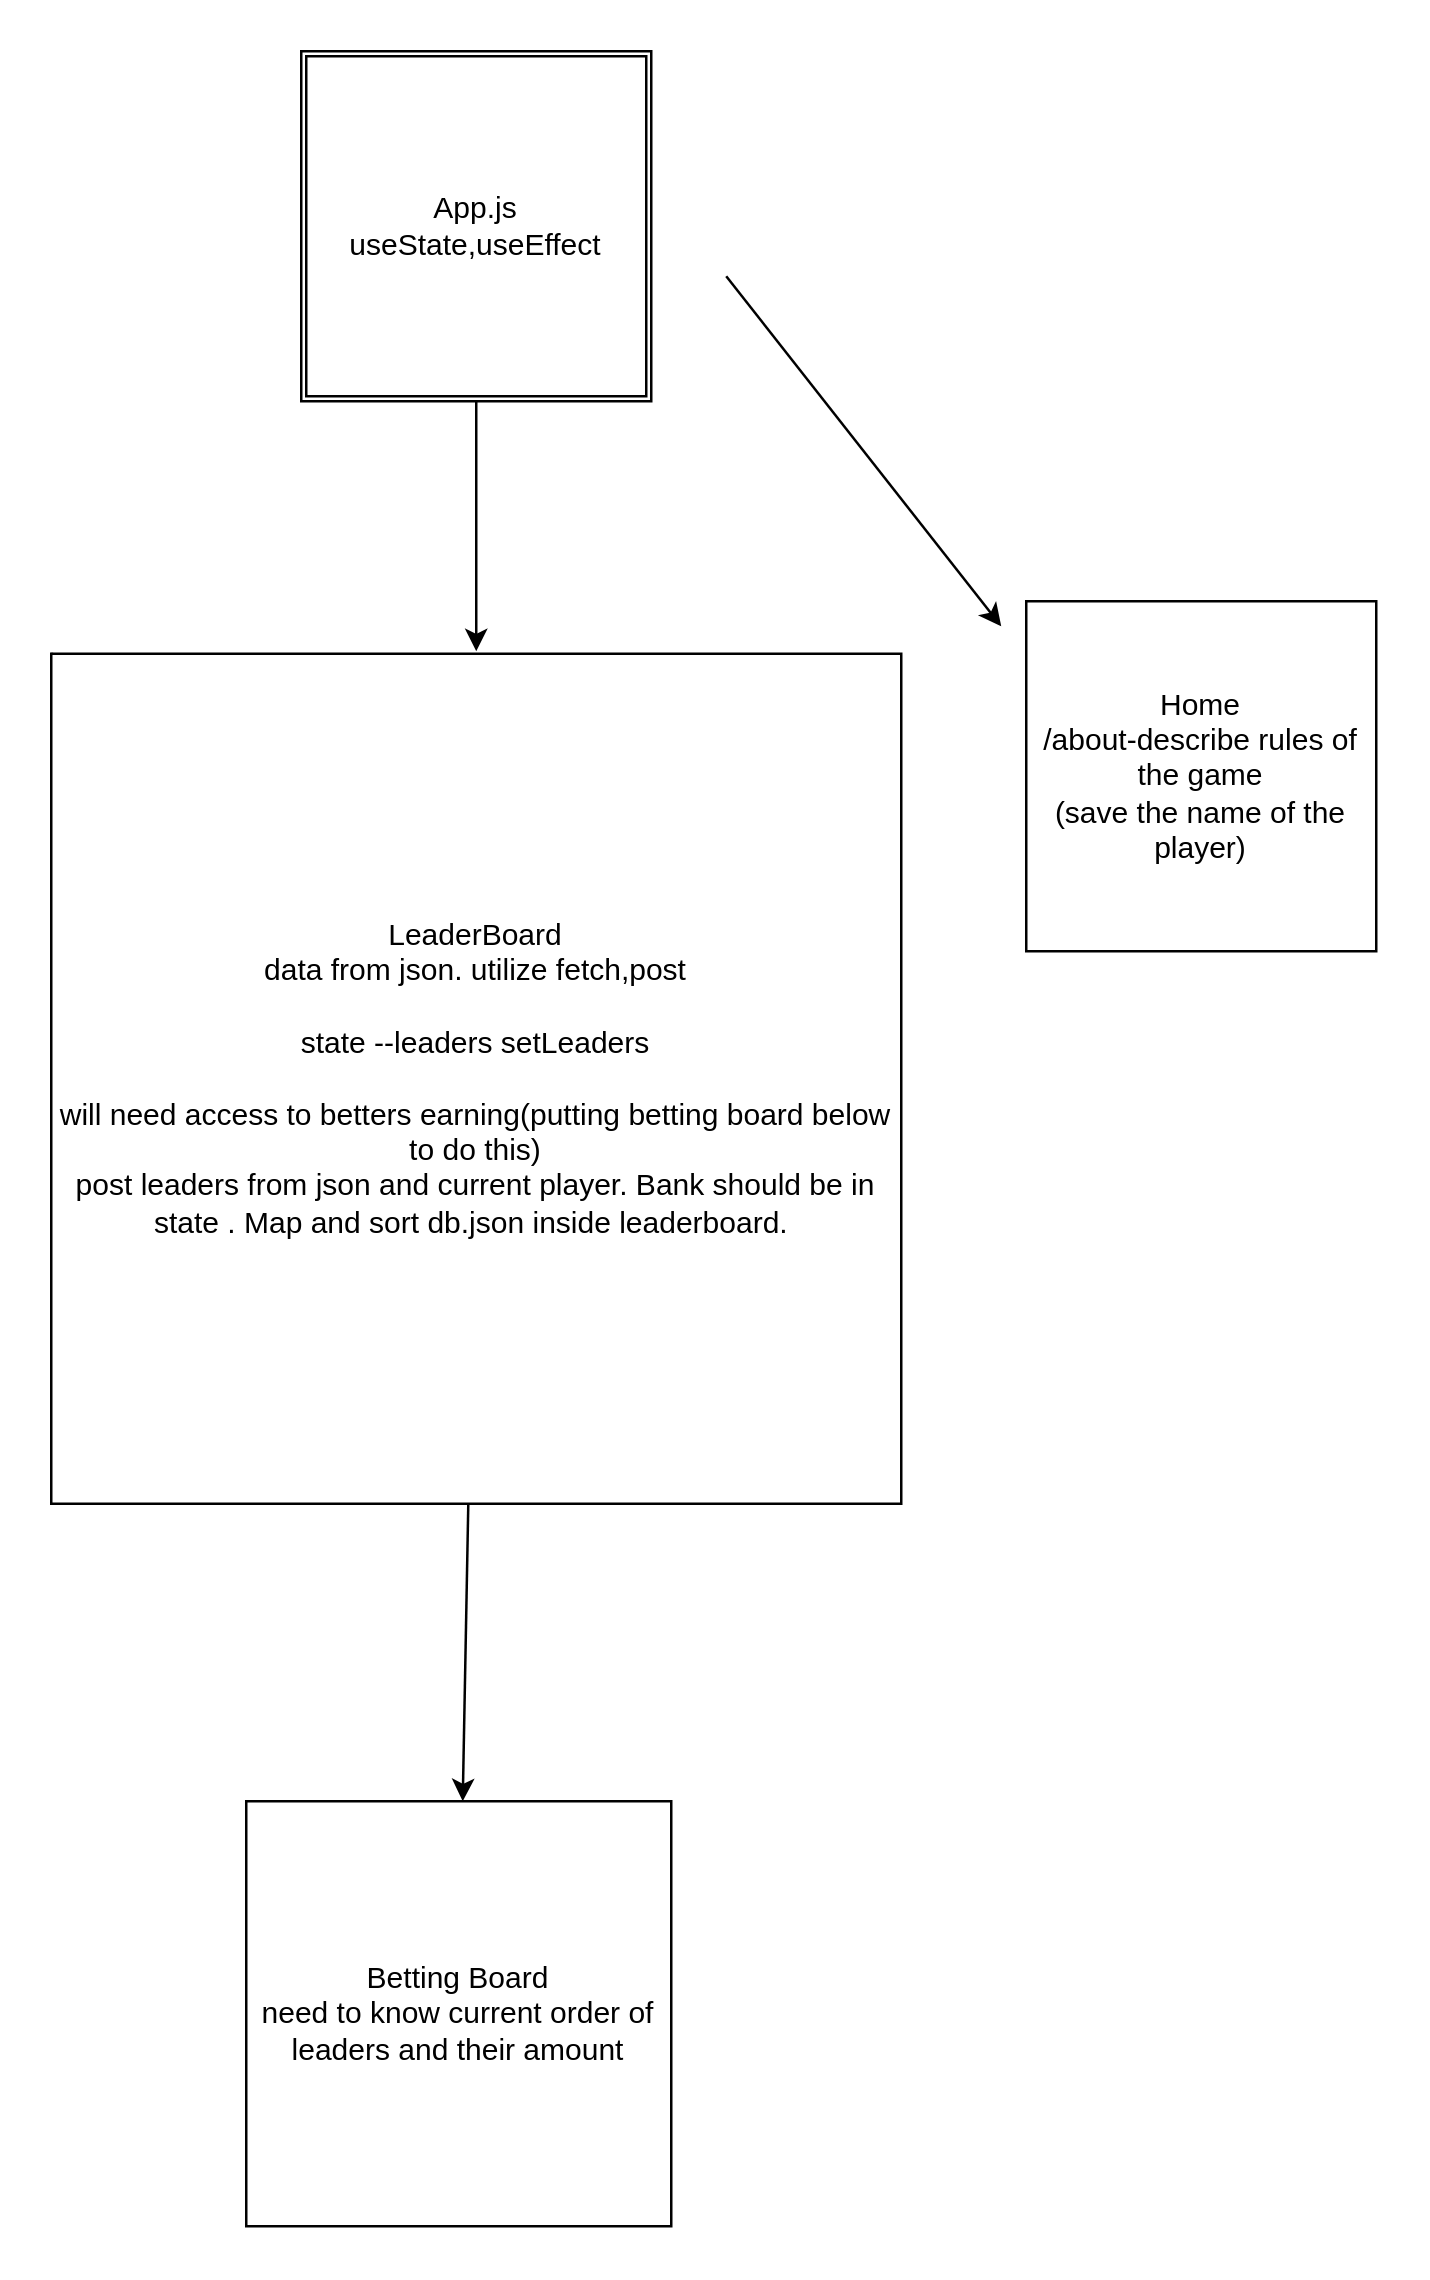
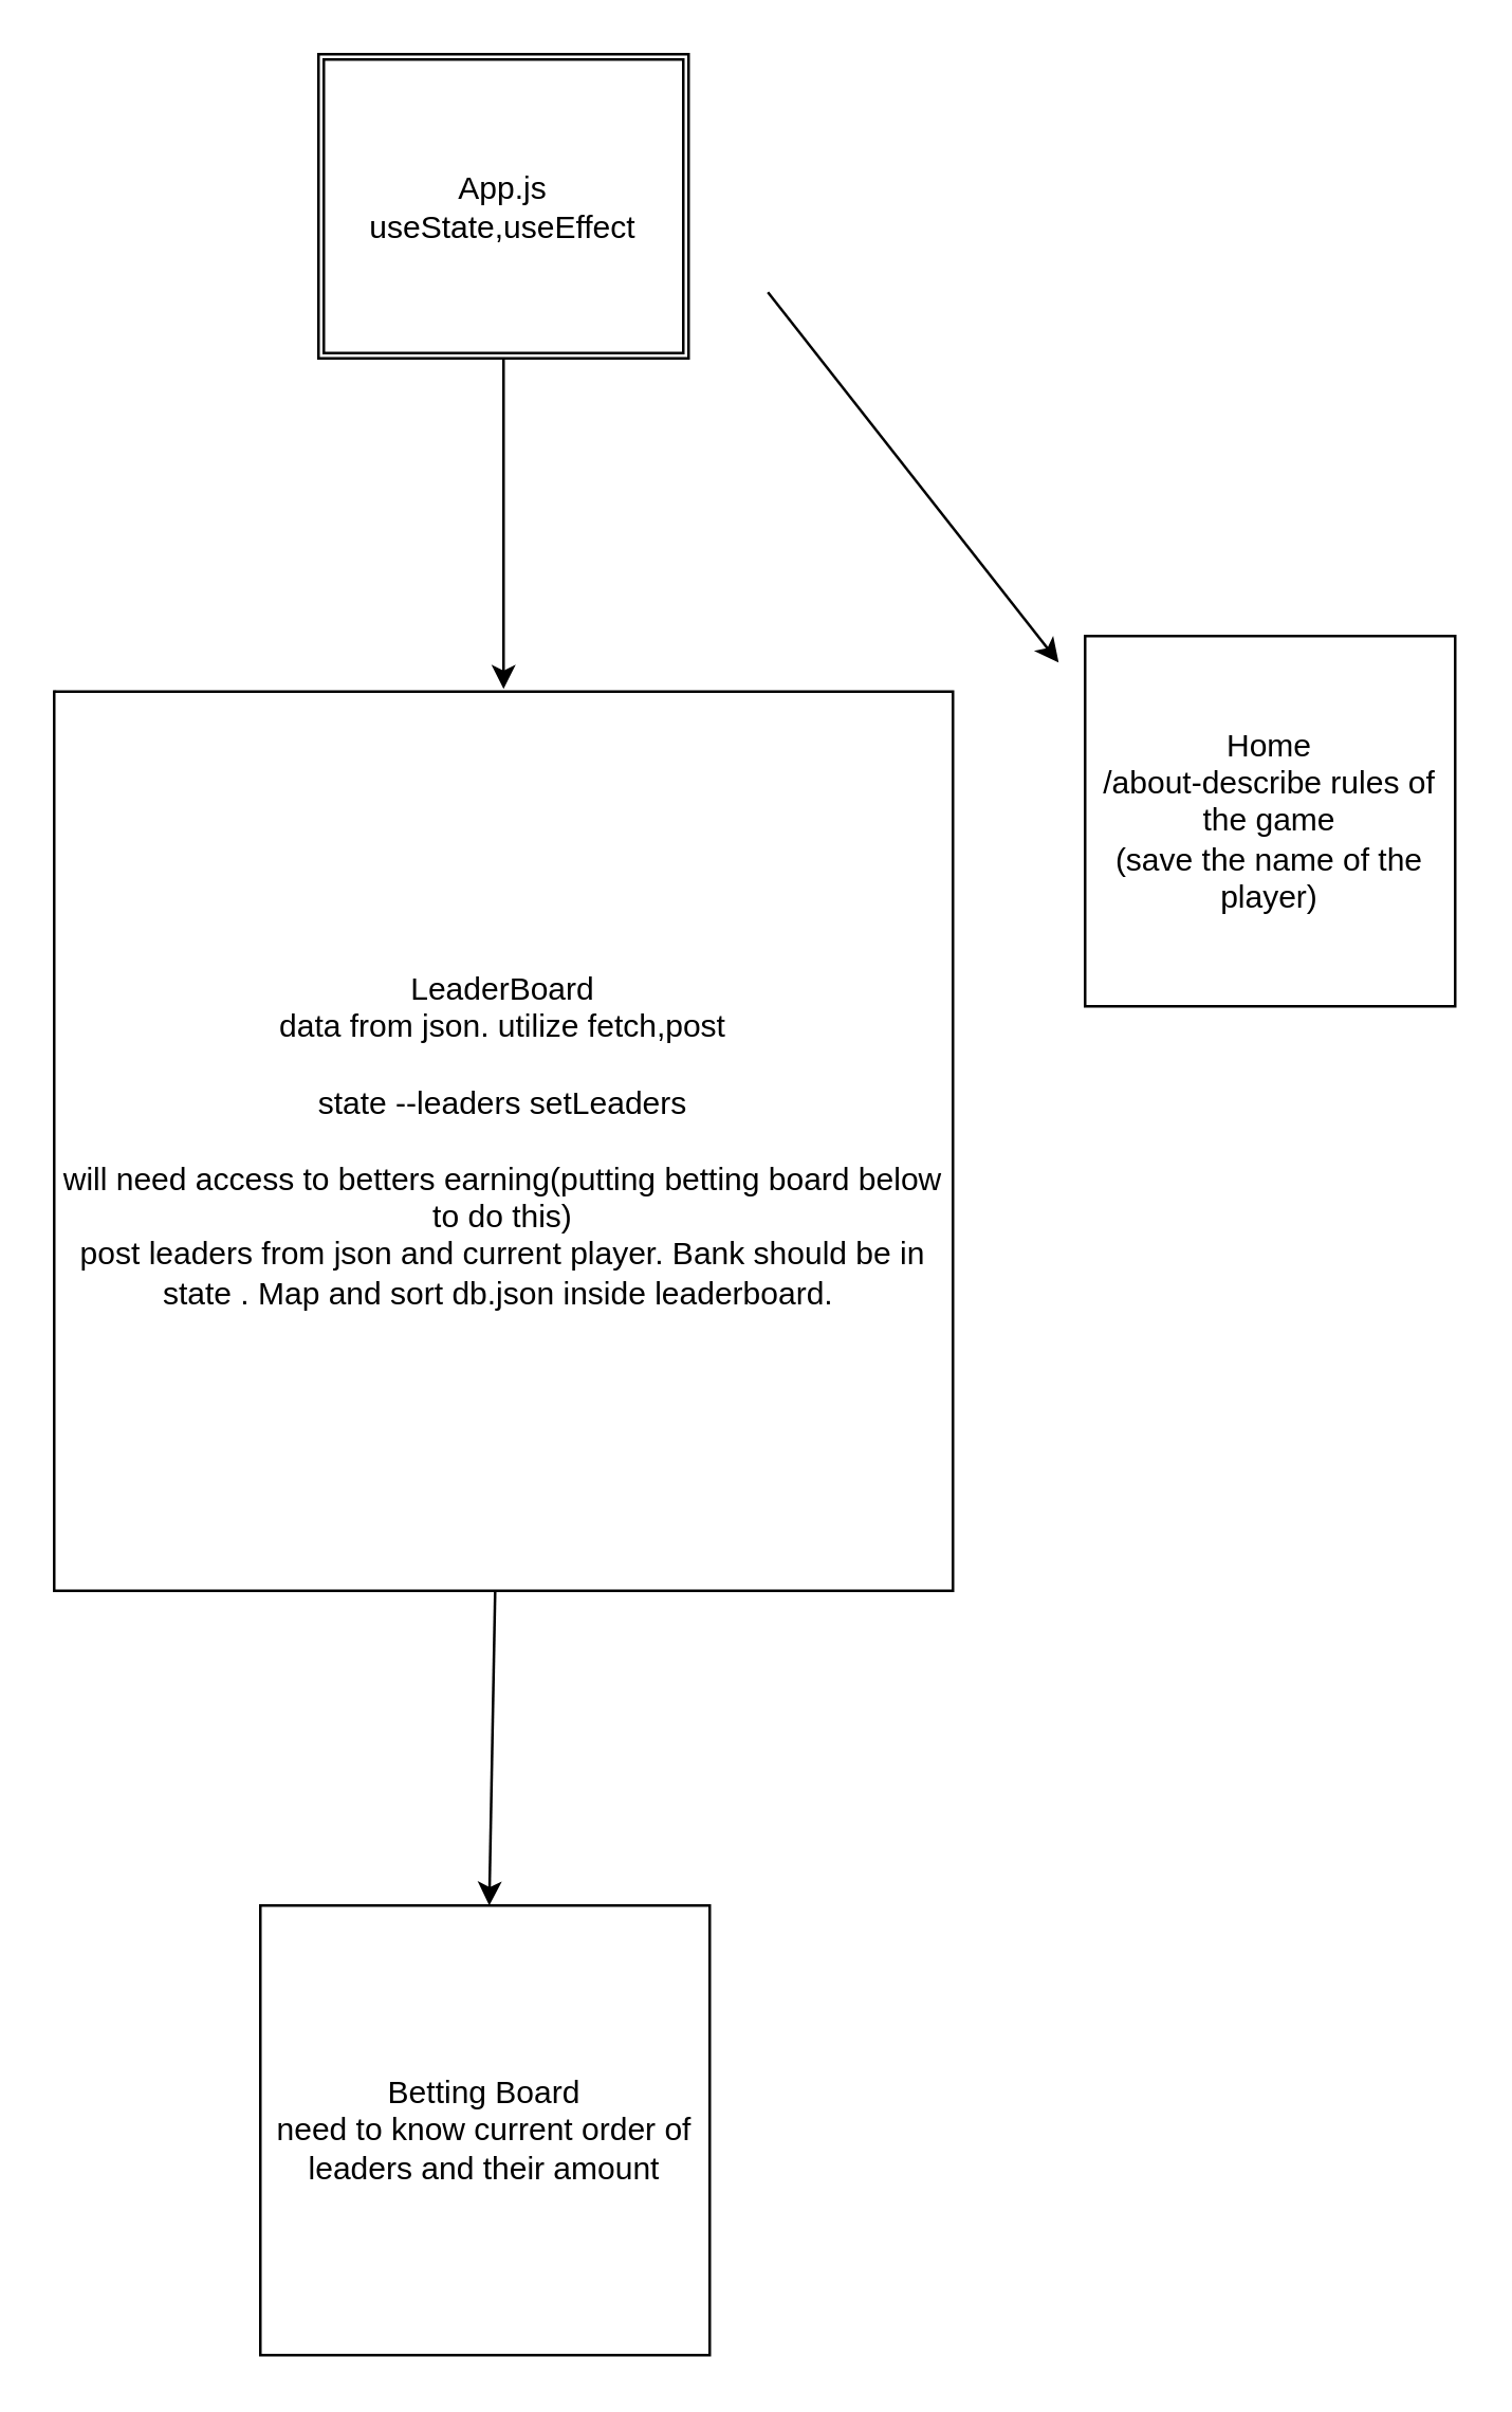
- <mxCell id="2" value="App.js&lt;br&gt;useState,useEffect&lt;br&gt;" style="shape=ext;double=1;whiteSpace=wrap;html=1;aspect=fixed;" parent="1" vertex="1"><mxGeometry x="120" y="20" width="140" height="140" as="geometry" /></mxCell>
+ <mxCell id="2" value="App.js&lt;br&gt;useState,useEffect&lt;br&gt;" style="shape=ext;double=1;whiteSpace=wrap;html=1;aspect=fixed;" parent="1" vertex="1"><mxGeometry x="120" y="20" width="140" height="115" as="geometry" /></mxCell>
